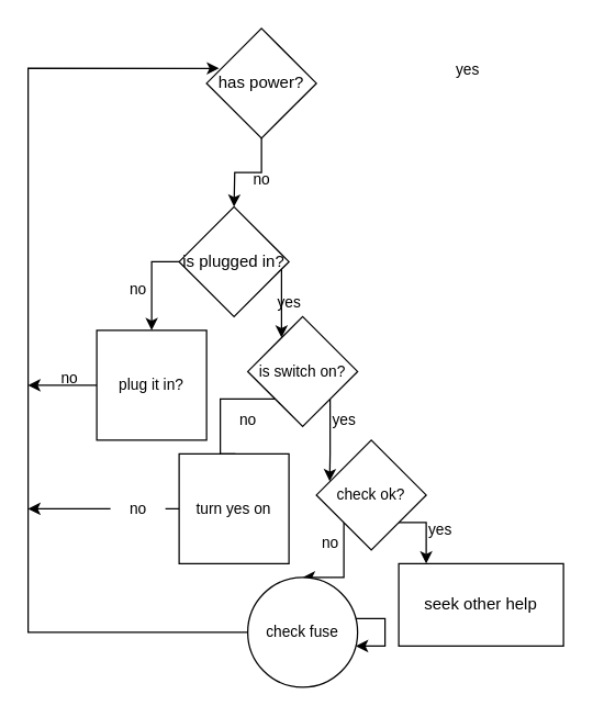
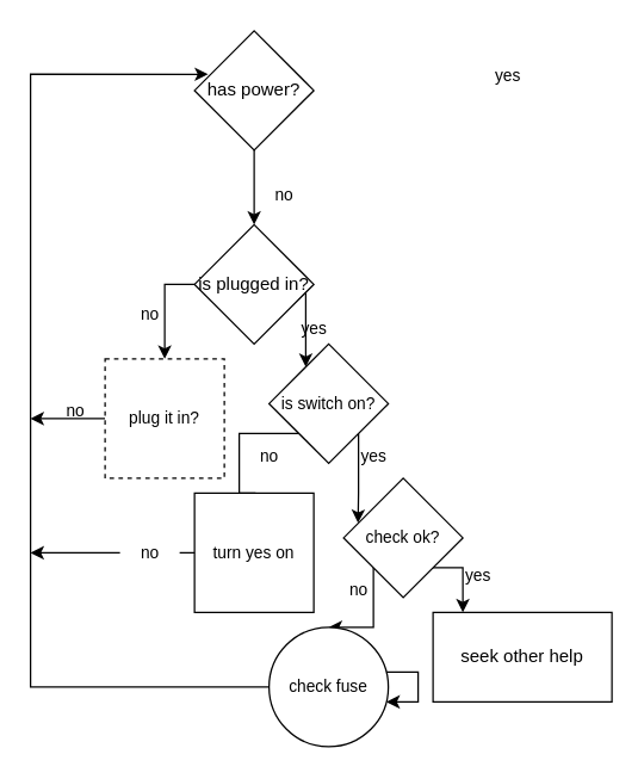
- <mxCell id="3" value="has power?" style="rhombus;whiteSpace=wrap;html=1;" vertex="1" parent="1"><mxGeometry x="150" y="20" width="80" height="80" as="geometry" /></mxCell>
+ <mxCell id="3" value="has power?" style="rhombus;whiteSpace=wrap;html=1;" vertex="1" parent="1"><mxGeometry x="130" y="20" width="80" height="80" as="geometry" /></mxCell>
- <mxCell id="15" value="plug it in?" style="whiteSpace=wrap;html=1;aspect=fixed;fontSize=11;" vertex="1" parent="1"><mxGeometry x="70" y="240" width="80" height="80" as="geometry" /></mxCell>
+ <mxCell id="15" value="plug it in?" style="whiteSpace=wrap;html=1;aspect=fixed;fontSize=11;dashed=1;" vertex="1" parent="1"><mxGeometry x="70" y="240" width="80" height="80" as="geometry" /></mxCell>
